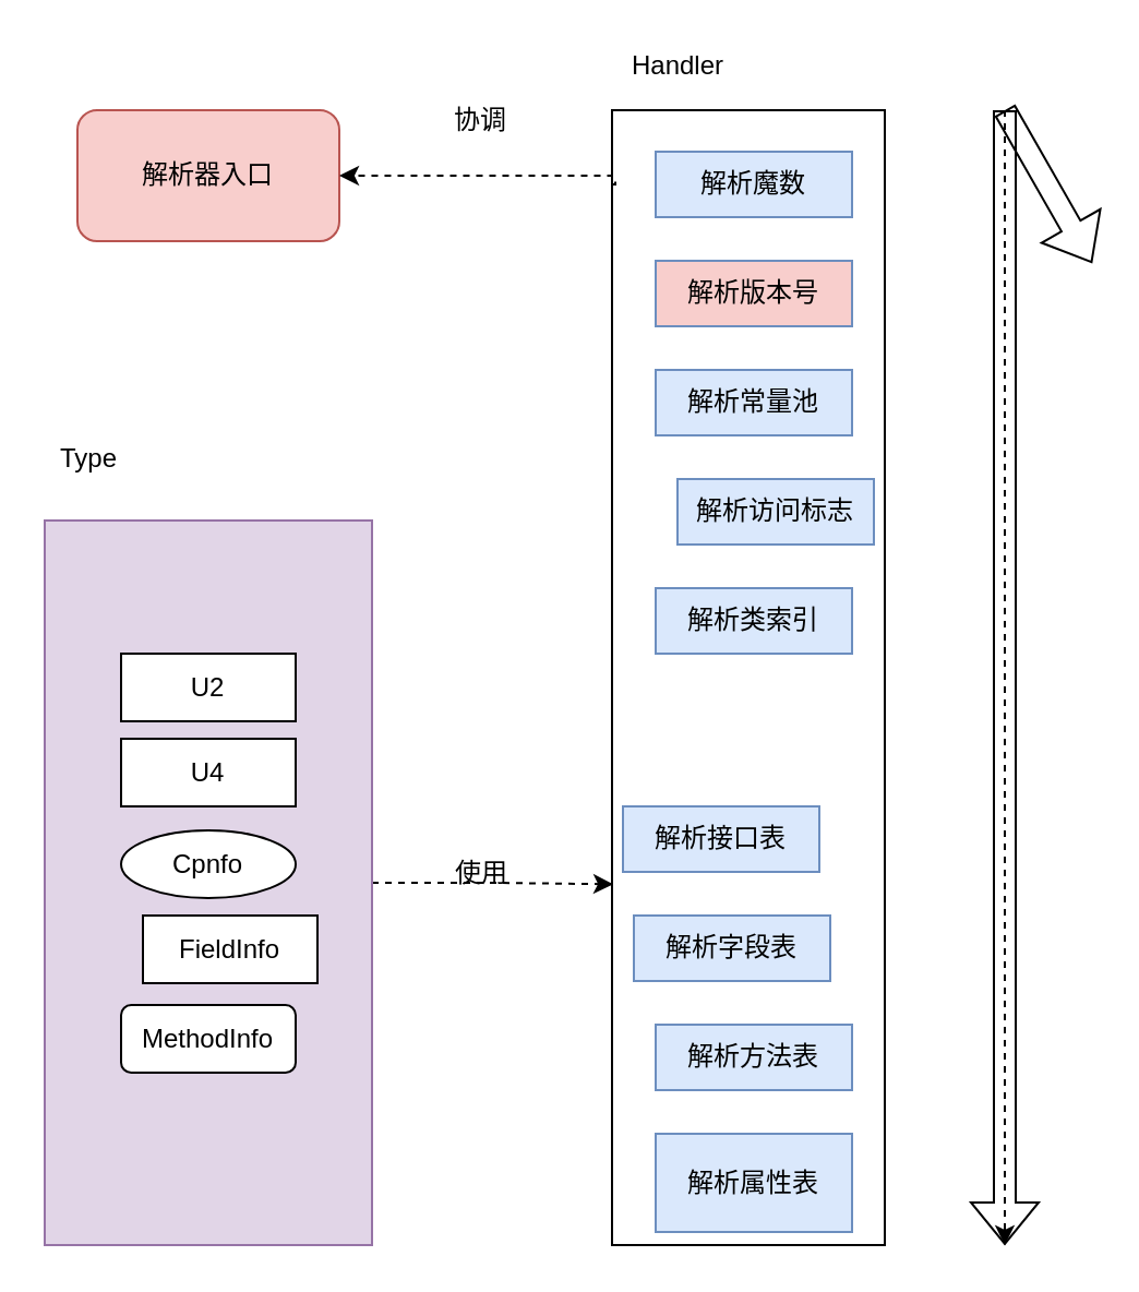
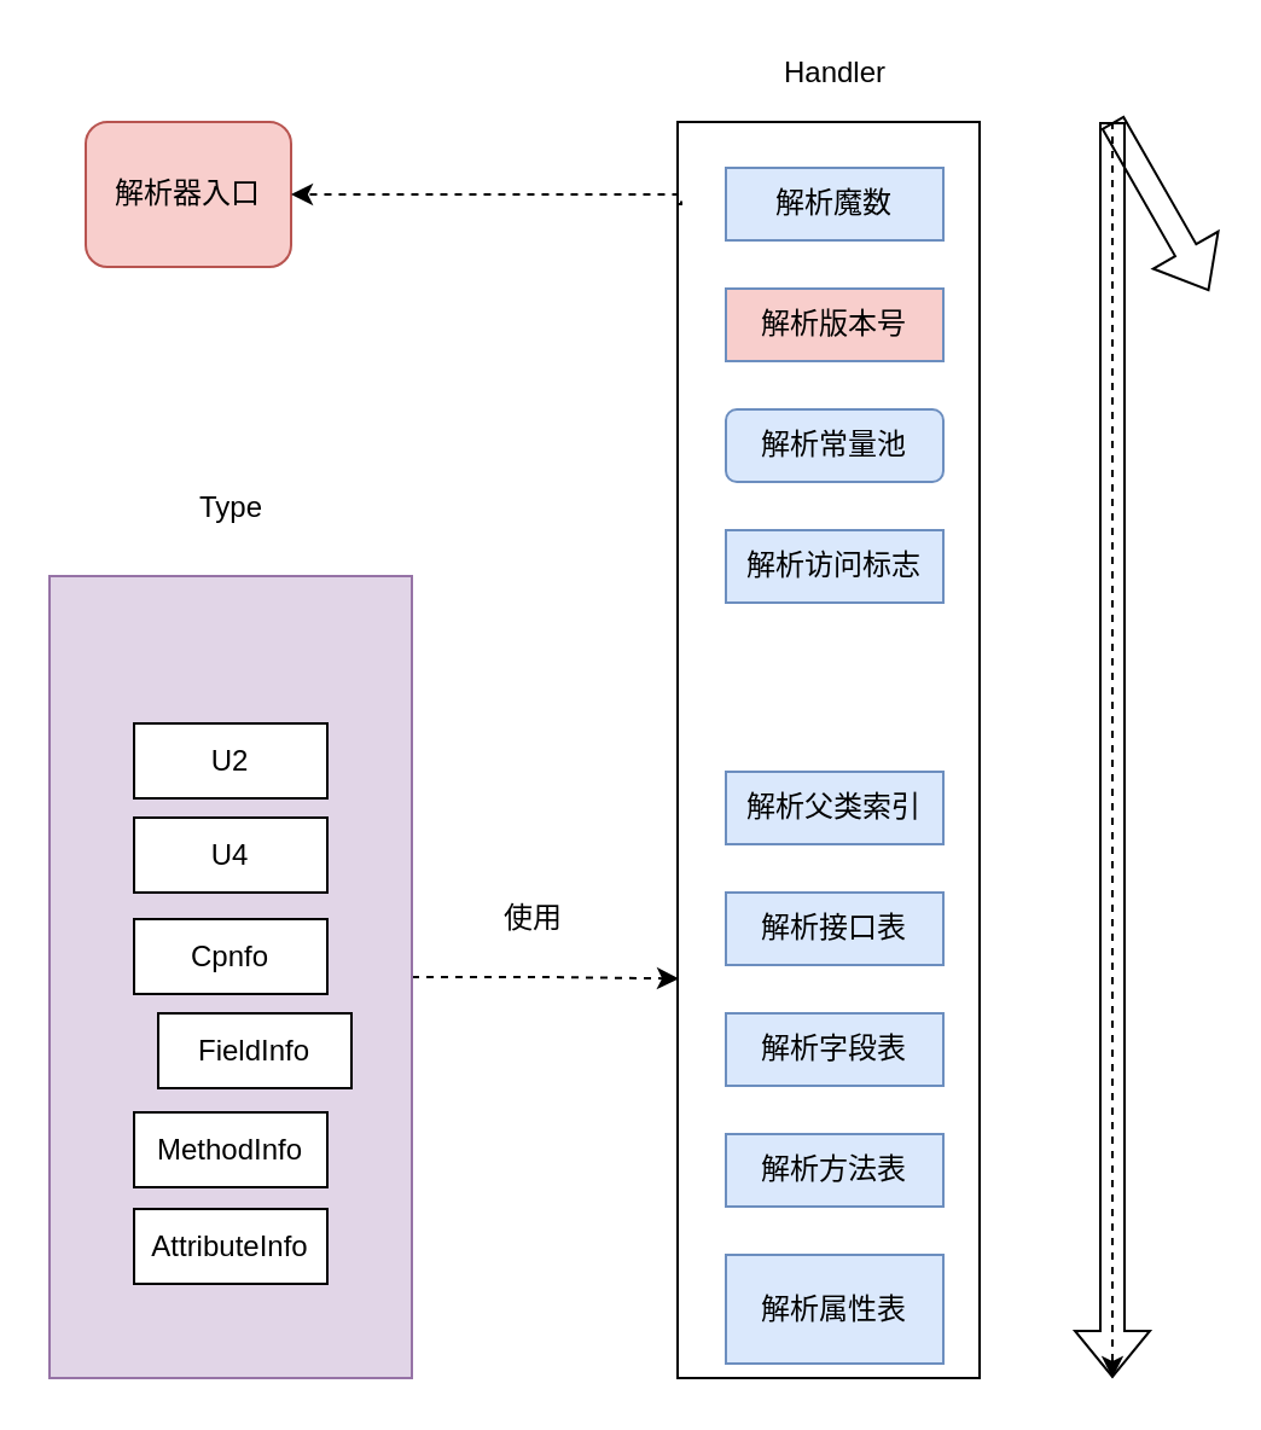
- <mxCell id="25" value="Handler" style="text;html=1;align=center;verticalAlign=middle;resizable=0;points=[];autosize=1;strokeColor=none;fillColor=none;" vertex="1" parent="1"><mxGeometry x="280" y="20" width="60" height="20" as="geometry" /></mxCell>
+ <mxCell id="25" value="Handler" style="text;html=1;align=center;verticalAlign=middle;resizable=0;points=[];autosize=1;strokeColor=none;fillColor=none;" vertex="1" parent="1"><mxGeometry x="315" y="20" width="60" height="20" as="geometry" /></mxCell>
- <mxCell id="29" value="协调" style="text;html=1;strokeColor=none;fillColor=none;align=center;verticalAlign=middle;whiteSpace=wrap;rounded=0;" vertex="1" parent="1"><mxGeometry x="190" y="40" width="60" height="30" as="geometry" /></mxCell>
- <mxCell id="2" value="解析器入口" style="rounded=1;whiteSpace=wrap;html=1;fillColor=#f8cecc;strokeColor=#b85450;" vertex="1" parent="1"><mxGeometry x="35" y="50" width="120" height="60" as="geometry" /></mxCell>
+ <mxCell id="2" value="解析器入口" style="rounded=1;whiteSpace=wrap;html=1;fillColor=#f8cecc;strokeColor=#b85450;" vertex="1" parent="1"><mxGeometry x="35" y="50" width="85" height="60" as="geometry" /></mxCell>
- <mxCell id="6" value="解析常量池" style="rounded=0;whiteSpace=wrap;html=1;fillColor=#dae8fc;strokeColor=#6c8ebf;" vertex="1" parent="1"><mxGeometry x="300" y="169" width="90" height="30" as="geometry" /></mxCell>
+ <mxCell id="6" value="解析常量池" style="whiteSpace=wrap;html=1;fillColor=#dae8fc;strokeColor=#6c8ebf;rounded=1;" vertex="1" parent="1"><mxGeometry x="300" y="169" width="90" height="30" as="geometry" /></mxCell>
- <mxCell id="22" value="Type" style="text;html=1;align=center;verticalAlign=middle;resizable=0;points=[];autosize=1;strokeColor=none;fillColor=none;" vertex="1" parent="1"><mxGeometry x="20" y="200" width="40" height="20" as="geometry" /></mxCell>
+ <mxCell id="22" value="Type" style="text;html=1;align=center;verticalAlign=middle;resizable=0;points=[];autosize=1;strokeColor=none;fillColor=none;" vertex="1" parent="1"><mxGeometry x="75" y="200" width="40" height="20" as="geometry" /></mxCell>
- <mxCell id="7" value="解析访问标志" style="rounded=0;whiteSpace=wrap;html=1;fillColor=#dae8fc;strokeColor=#6c8ebf;" vertex="1" parent="1"><mxGeometry x="310" y="219" width="90" height="30" as="geometry" /></mxCell>
+ <mxCell id="7" value="解析访问标志" style="rounded=0;whiteSpace=wrap;html=1;fillColor=#dae8fc;strokeColor=#6c8ebf;" vertex="1" parent="1"><mxGeometry x="300" y="219" width="90" height="30" as="geometry" /></mxCell>
- <mxCell id="8" value="解析类索引" style="rounded=0;whiteSpace=wrap;html=1;fillColor=#dae8fc;strokeColor=#6c8ebf;" vertex="1" parent="1"><mxGeometry x="300" y="269" width="90" height="30" as="geometry" /></mxCell>
+ <mxCell id="9" value="解析父类索引" style="rounded=0;whiteSpace=wrap;html=1;fillColor=#dae8fc;strokeColor=#6c8ebf;" vertex="1" parent="1"><mxGeometry x="300" y="319" width="90" height="30" as="geometry" /></mxCell>
- <mxCell id="10" value="解析接口表" style="rounded=0;whiteSpace=wrap;html=1;fillColor=#dae8fc;strokeColor=#6c8ebf;" vertex="1" parent="1"><mxGeometry x="285" y="369" width="90" height="30" as="geometry" /></mxCell>
+ <mxCell id="10" value="解析接口表" style="rounded=0;whiteSpace=wrap;html=1;fillColor=#dae8fc;strokeColor=#6c8ebf;" vertex="1" parent="1"><mxGeometry x="300" y="369" width="90" height="30" as="geometry" /></mxCell>
- <mxCell id="18" value="Cpnfo" style="ellipse;whiteSpace=wrap;html=1;" vertex="1" parent="1"><mxGeometry x="55" y="380" width="80" height="31" as="geometry" /></mxCell>
+ <mxCell id="18" value="Cpnfo" style="rounded=0;whiteSpace=wrap;html=1;" vertex="1" parent="1"><mxGeometry x="55" y="380" width="80" height="31" as="geometry" /></mxCell>
- <mxCell id="30" value="使用" style="text;html=1;align=center;verticalAlign=middle;resizable=0;points=[];autosize=1;strokeColor=none;fillColor=none;" vertex="1" parent="1"><mxGeometry x="200" y="390" width="40" height="20" as="geometry" /></mxCell>
+ <mxCell id="30" value="使用" style="text;html=1;align=center;verticalAlign=middle;resizable=0;points=[];autosize=1;strokeColor=none;fillColor=none;" vertex="1" parent="1"><mxGeometry x="200" y="370" width="40" height="20" as="geometry" /></mxCell>
- <mxCell id="11" value="解析字段表" style="rounded=0;whiteSpace=wrap;html=1;fillColor=#dae8fc;strokeColor=#6c8ebf;" vertex="1" parent="1"><mxGeometry x="290" y="419" width="90" height="30" as="geometry" /></mxCell>
+ <mxCell id="11" value="解析字段表" style="rounded=0;whiteSpace=wrap;html=1;fillColor=#dae8fc;strokeColor=#6c8ebf;" vertex="1" parent="1"><mxGeometry x="300" y="419" width="90" height="30" as="geometry" /></mxCell>
- <mxCell id="20" value="MethodInfo" style="whiteSpace=wrap;html=1;rounded=1;" vertex="1" parent="1"><mxGeometry x="55" y="460" width="80" height="31" as="geometry" /></mxCell>
+ <mxCell id="20" value="MethodInfo" style="rounded=0;whiteSpace=wrap;html=1;" vertex="1" parent="1"><mxGeometry x="55" y="460" width="80" height="31" as="geometry" /></mxCell>
+ <mxCell id="21" value="AttributeInfo" style="rounded=0;whiteSpace=wrap;html=1;" vertex="1" parent="1"><mxGeometry x="55" y="500" width="80" height="31" as="geometry" /></mxCell>
